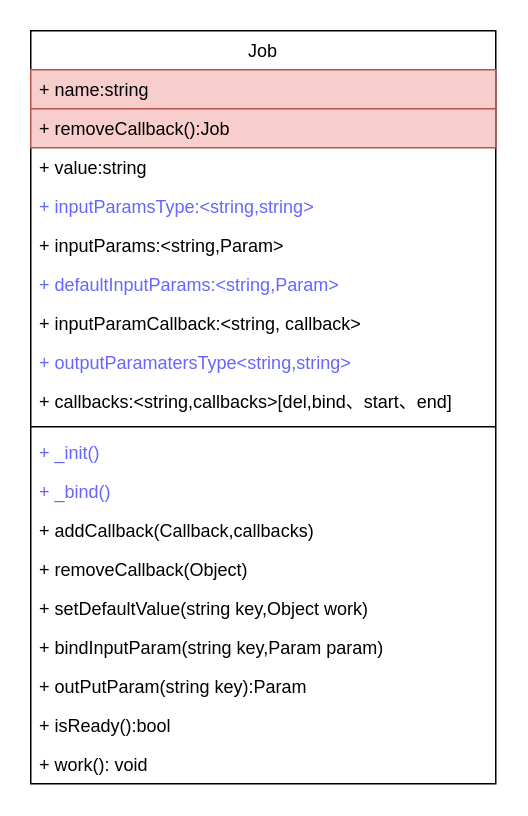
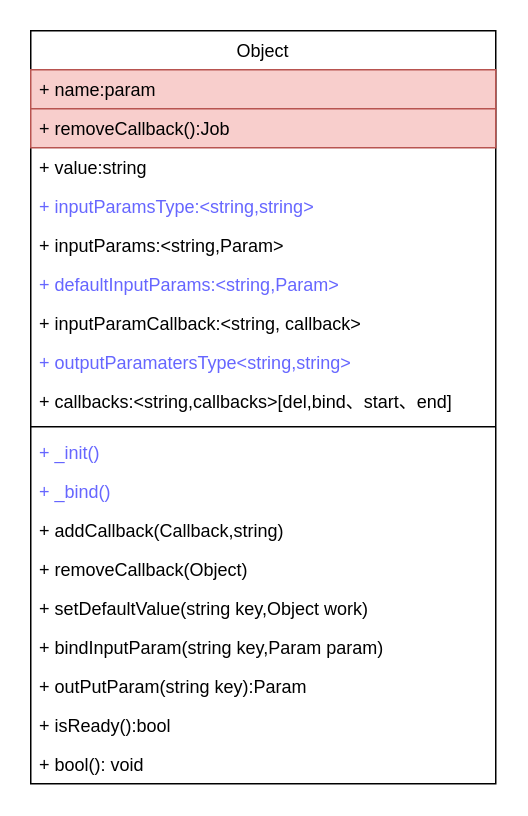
- <mxCell id="2" value="Job" style="swimlane;fontStyle=0;childLayout=stackLayout;horizontal=1;startSize=26;fillColor=none;horizontalStack=0;resizeParent=1;resizeParentMax=0;resizeLast=0;collapsible=1;marginBottom=0;" vertex="1" parent="1"><mxGeometry x="20" y="20" width="310" height="502" as="geometry" /></mxCell>
+ <mxCell id="2" value="Object" style="swimlane;fontStyle=0;childLayout=stackLayout;horizontal=1;startSize=26;fillColor=none;horizontalStack=0;resizeParent=1;resizeParentMax=0;resizeLast=0;collapsible=1;marginBottom=0;" vertex="1" parent="1"><mxGeometry x="20" y="20" width="310" height="502" as="geometry" /></mxCell>
- <mxCell id="3" value="+ name:string" style="text;strokeColor=#b85450;fillColor=#f8cecc;align=left;verticalAlign=top;spacingLeft=4;spacingRight=4;overflow=hidden;rotatable=0;points=[[0,0.5],[1,0.5]];portConstraint=eastwest;" vertex="1" parent="2"><mxGeometry y="26" width="310" height="26" as="geometry" /></mxCell>
+ <mxCell id="3" value="+ name:param" style="text;strokeColor=#b85450;fillColor=#f8cecc;align=left;verticalAlign=top;spacingLeft=4;spacingRight=4;overflow=hidden;rotatable=0;points=[[0,0.5],[1,0.5]];portConstraint=eastwest;" vertex="1" parent="2"><mxGeometry y="26" width="310" height="26" as="geometry" /></mxCell>
- <mxCell id="15" value="+ addCallback(Callback,callbacks)" style="text;strokeColor=none;fillColor=none;align=left;verticalAlign=top;spacingLeft=4;spacingRight=4;overflow=hidden;rotatable=0;points=[[0,0.5],[1,0.5]];portConstraint=eastwest;fontColor=#000000;" vertex="1" parent="2"><mxGeometry y="320" width="310" height="26" as="geometry" /></mxCell>
+ <mxCell id="15" value="+ addCallback(Callback,string)" style="text;strokeColor=none;fillColor=none;align=left;verticalAlign=top;spacingLeft=4;spacingRight=4;overflow=hidden;rotatable=0;points=[[0,0.5],[1,0.5]];portConstraint=eastwest;fontColor=#000000;" vertex="1" parent="2"><mxGeometry y="320" width="310" height="26" as="geometry" /></mxCell>
- <mxCell id="21" value="+ work(): void" style="text;strokeColor=none;fillColor=none;align=left;verticalAlign=top;spacingLeft=4;spacingRight=4;overflow=hidden;rotatable=0;points=[[0,0.5],[1,0.5]];portConstraint=eastwest;fontColor=#000000;" vertex="1" parent="2"><mxGeometry y="476" width="310" height="26" as="geometry" /></mxCell>
+ <mxCell id="21" value="+ bool(): void" style="text;strokeColor=none;fillColor=none;align=left;verticalAlign=top;spacingLeft=4;spacingRight=4;overflow=hidden;rotatable=0;points=[[0,0.5],[1,0.5]];portConstraint=eastwest;fontColor=#000000;" vertex="1" parent="2"><mxGeometry y="476" width="310" height="26" as="geometry" /></mxCell>
